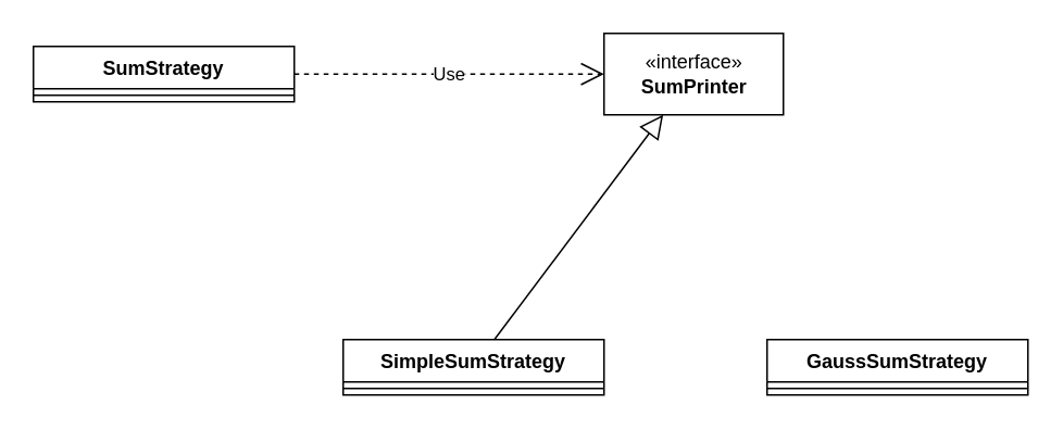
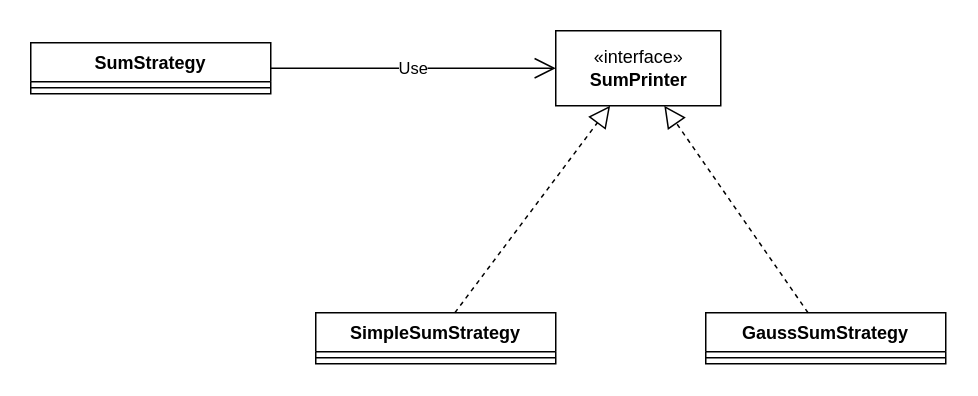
- <mxCell id="11" value="Use" style="endArrow=open;endSize=12;dashed=1;html=1;rounded=0;" edge="1" parent="1" source="2" target="8"><mxGeometry width="160" relative="1" as="geometry"><mxPoint x="220" y="388" as="sourcePoint" /><mxPoint x="380" y="388" as="targetPoint" /></mxGeometry></mxCell>
+ <mxCell id="11" value="Use" style="endArrow=open;endSize=12;dashed=0;html=1;rounded=0;" edge="1" parent="1" source="2" target="8"><mxGeometry width="160" relative="1" as="geometry"><mxPoint x="220" y="388" as="sourcePoint" /><mxPoint x="380" y="388" as="targetPoint" /></mxGeometry></mxCell>
- <mxCell id="9" value="" style="endArrow=block;dashed=0;endFill=0;endSize=12;html=1;rounded=0;" edge="1" parent="1" source="4" target="8"><mxGeometry width="160" relative="1" as="geometry"><mxPoint x="220" y="388" as="sourcePoint" /><mxPoint x="380" y="388" as="targetPoint" /></mxGeometry></mxCell>
+ <mxCell id="9" value="" style="endArrow=block;dashed=1;endFill=0;endSize=12;html=1;rounded=0;" edge="1" parent="1" source="4" target="8"><mxGeometry width="160" relative="1" as="geometry"><mxPoint x="220" y="388" as="sourcePoint" /><mxPoint x="380" y="388" as="targetPoint" /></mxGeometry></mxCell>
+ <mxCell id="10" value="" style="endArrow=block;dashed=1;endFill=0;endSize=12;html=1;rounded=0;" edge="1" parent="1" source="6" target="8"><mxGeometry width="160" relative="1" as="geometry"><mxPoint x="312.75" y="218" as="sourcePoint" /><mxPoint x="416.25" y="80" as="targetPoint" /></mxGeometry></mxCell>
